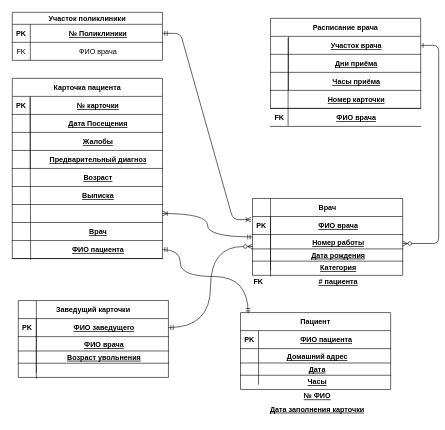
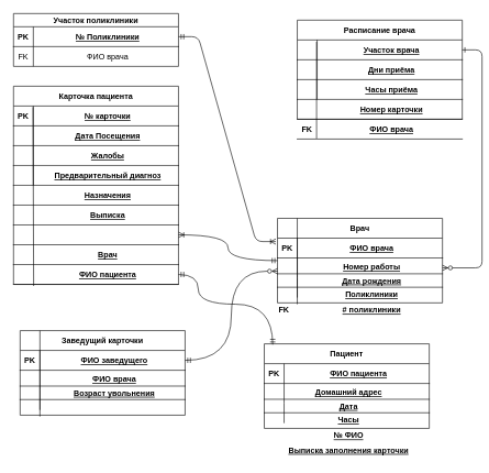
- <mxCell id="57" value="Возраст" style="shape=partialRectangle;overflow=hidden;connectable=0;fillColor=none;top=0;left=0;bottom=0;right=0;align=center;spacingLeft=6;fontStyle=5;" vertex="1" parent="55"><mxGeometry x="30" width="220" height="30" as="geometry"><mxRectangle width="220" height="30" as="alternateBounds" /></mxGeometry></mxCell>
+ <mxCell id="57" value="Назначения" style="shape=partialRectangle;overflow=hidden;connectable=0;fillColor=none;top=0;left=0;bottom=0;right=0;align=center;spacingLeft=6;fontStyle=5;" vertex="1" parent="55"><mxGeometry x="30" width="220" height="30" as="geometry"><mxRectangle width="220" height="30" as="alternateBounds" /></mxGeometry></mxCell>
- <mxCell id="85" value="Категория" style="shape=partialRectangle;overflow=hidden;connectable=0;fillColor=none;top=0;left=0;bottom=0;right=0;align=center;spacingLeft=6;fontStyle=5;" vertex="1" parent="71"><mxGeometry x="30" y="104.352" width="220" height="20.87" as="geometry"><mxRectangle width="220" height="30" as="alternateBounds" /></mxGeometry></mxCell>
+ <mxCell id="85" value="Поликлиники" style="shape=partialRectangle;overflow=hidden;connectable=0;fillColor=none;top=0;left=0;bottom=0;right=0;align=center;spacingLeft=6;fontStyle=5;" vertex="1" parent="71"><mxGeometry x="30" y="104.352" width="220" height="20.87" as="geometry"><mxRectangle width="220" height="30" as="alternateBounds" /></mxGeometry></mxCell>
- <mxCell id="90" value="# пациента" style="shape=partialRectangle;overflow=hidden;connectable=0;fillColor=none;top=0;left=0;bottom=0;right=0;align=center;spacingLeft=6;fontStyle=5;" vertex="1" parent="71"><mxGeometry x="30" y="128.002" width="220" height="20.87" as="geometry"><mxRectangle width="220" height="30" as="alternateBounds" /></mxGeometry></mxCell>
+ <mxCell id="90" value="# поликлиники" style="shape=partialRectangle;overflow=hidden;connectable=0;fillColor=none;top=0;left=0;bottom=0;right=0;align=center;spacingLeft=6;fontStyle=5;" vertex="1" parent="71"><mxGeometry x="30" y="128.002" width="220" height="20.87" as="geometry"><mxRectangle width="220" height="30" as="alternateBounds" /></mxGeometry></mxCell>
- <mxCell id="116" value="Дата заполнения карточки" style="shape=partialRectangle;overflow=hidden;connectable=1;fillColor=none;top=0;left=0;bottom=0;right=0;align=center;spacingLeft=6;fontStyle=5;movable=1;resizable=1;rotatable=1;deletable=1;editable=1;locked=0;" vertex="1" parent="93"><mxGeometry x="15" y="150" width="220" height="20.87" as="geometry"><mxRectangle width="220" height="30" as="alternateBounds" /></mxGeometry></mxCell>
+ <mxCell id="116" value="Выписка заполнения карточки" style="shape=partialRectangle;overflow=hidden;connectable=1;fillColor=none;top=0;left=0;bottom=0;right=0;align=center;spacingLeft=6;fontStyle=5;movable=1;resizable=1;rotatable=1;deletable=1;editable=1;locked=0;" vertex="1" parent="93"><mxGeometry x="15" y="150" width="220" height="20.87" as="geometry"><mxRectangle width="220" height="30" as="alternateBounds" /></mxGeometry></mxCell>
